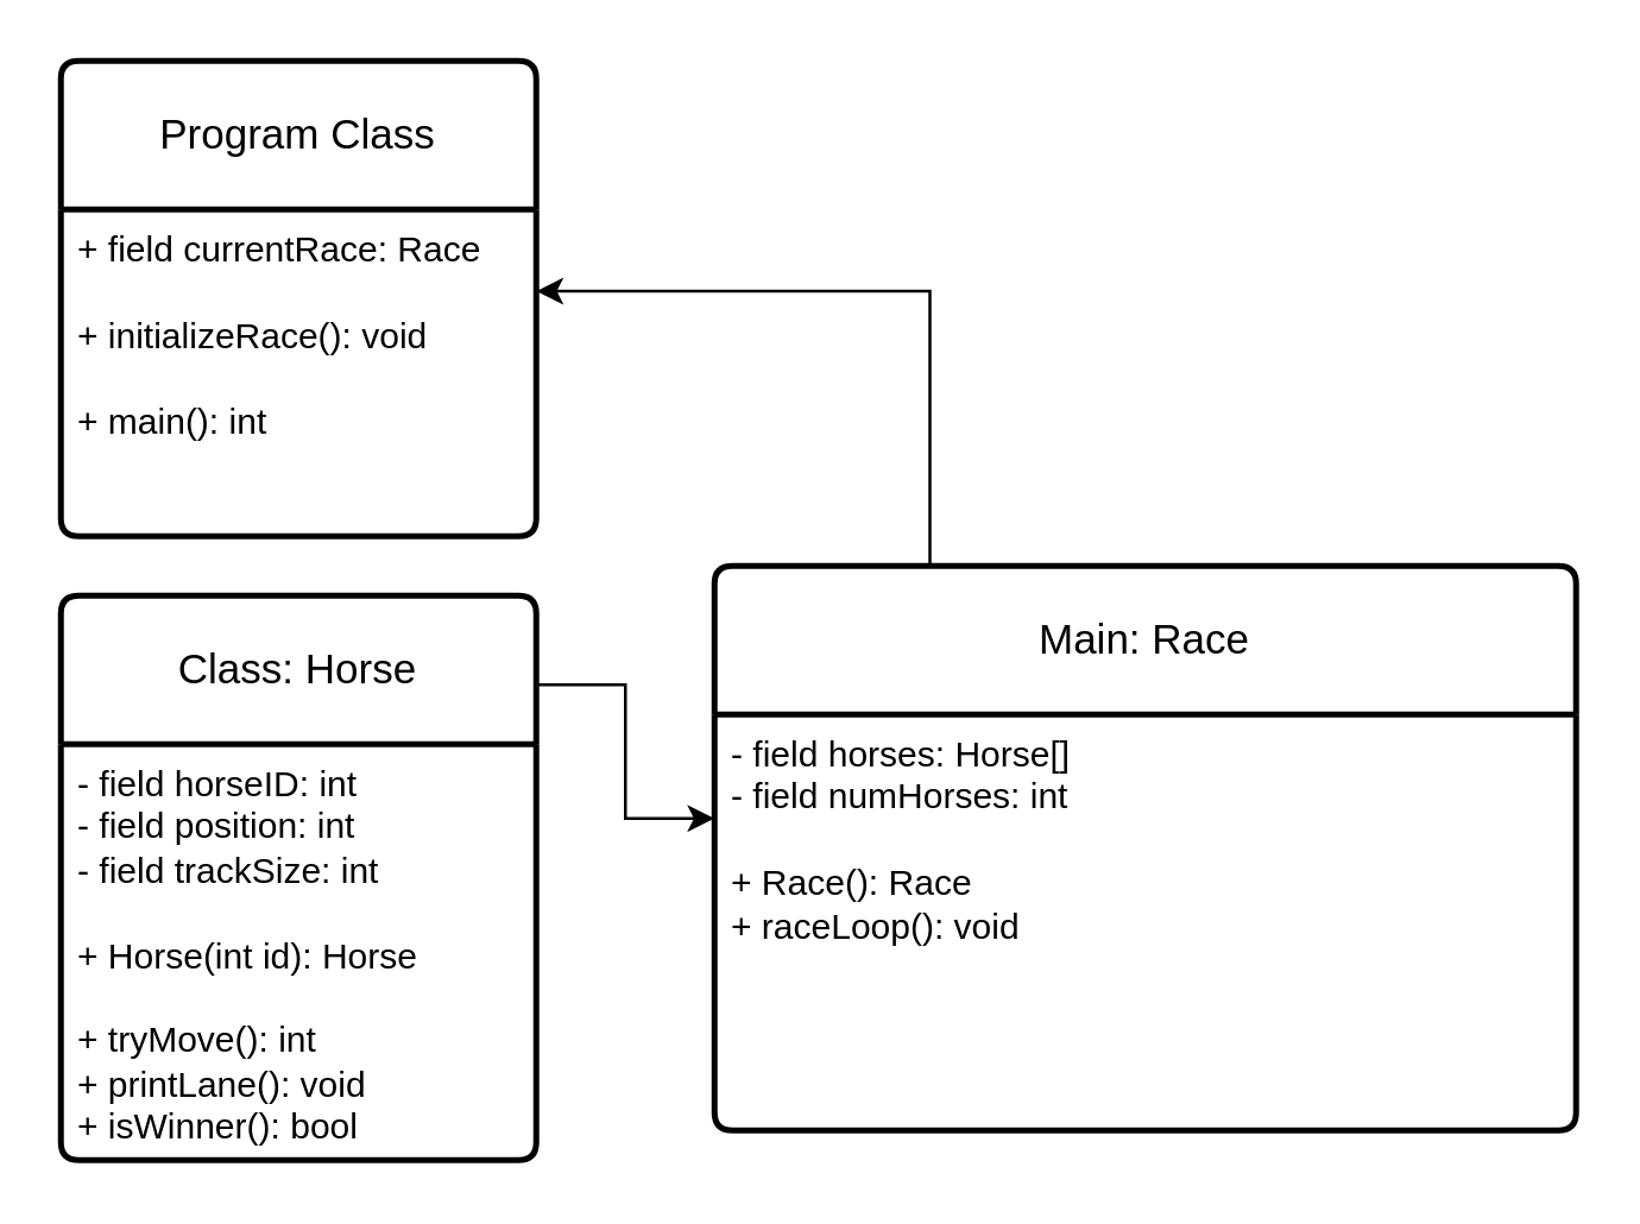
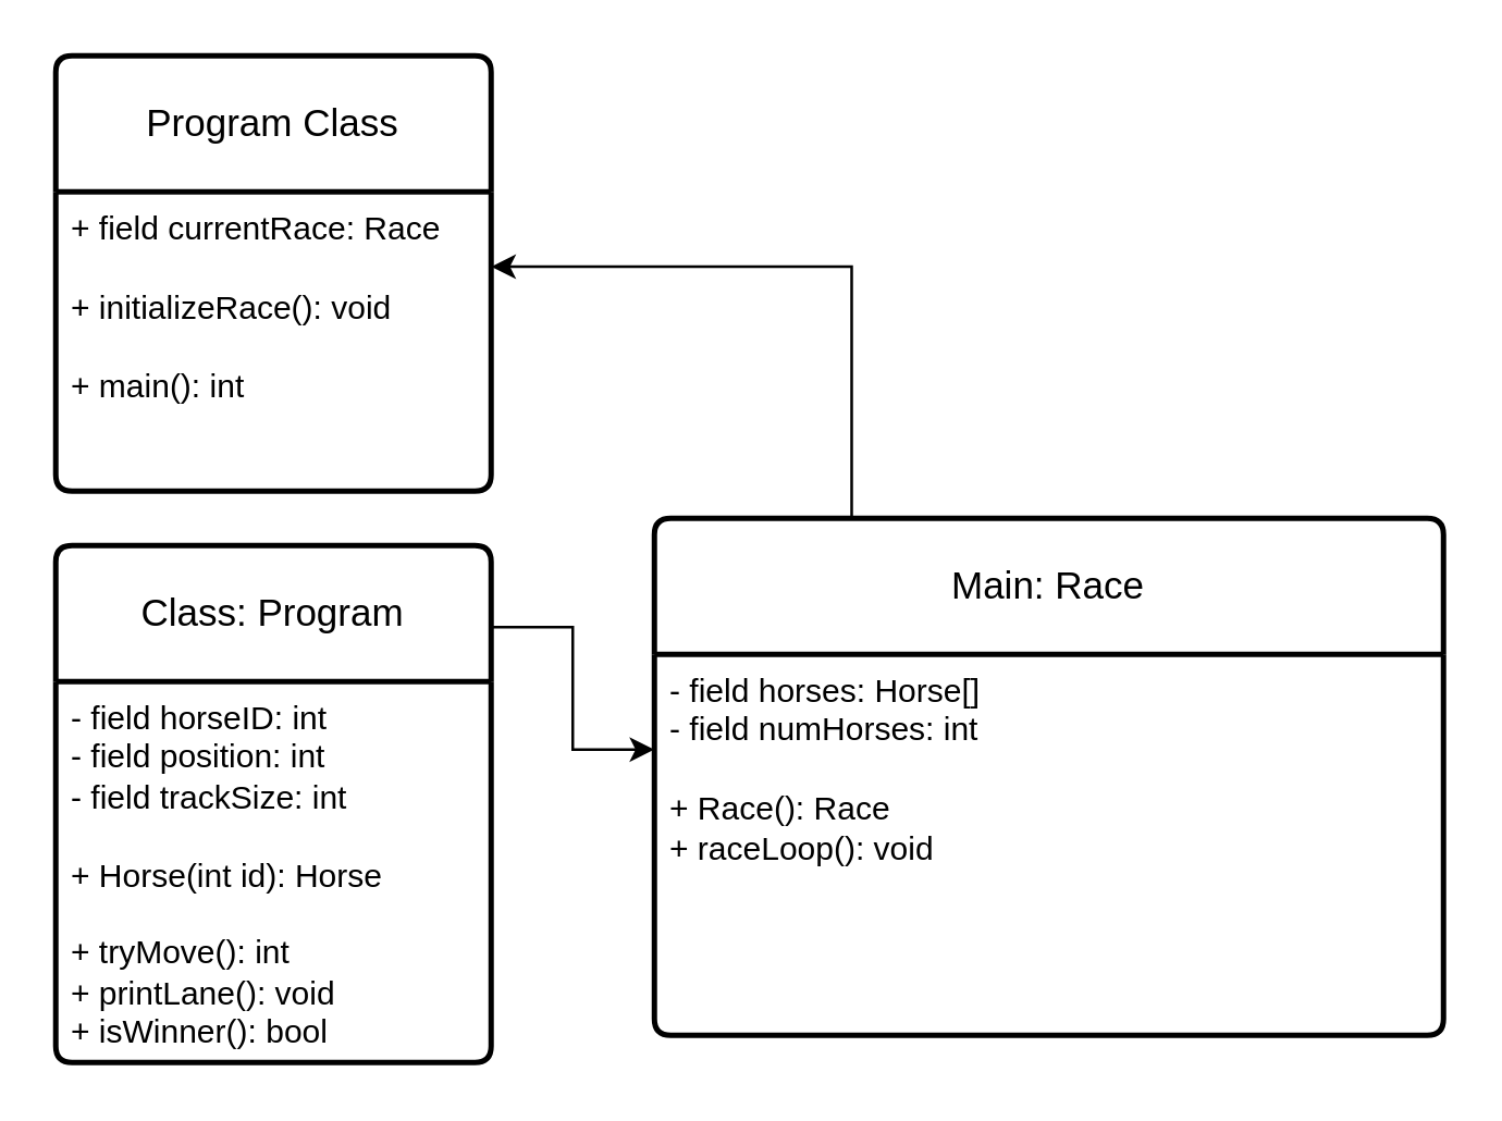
- <mxCell id="5" value="Class: Horse" style="swimlane;childLayout=stackLayout;horizontal=1;startSize=50;horizontalStack=0;rounded=1;fontSize=14;fontStyle=0;strokeWidth=2;resizeParent=0;resizeLast=1;shadow=0;dashed=0;align=center;arcSize=4;whiteSpace=wrap;html=1;" vertex="1" parent="1"><mxGeometry x="20" y="200" width="160" height="190" as="geometry" /></mxCell>
+ <mxCell id="5" value="Class: Program" style="swimlane;childLayout=stackLayout;horizontal=1;startSize=50;horizontalStack=0;rounded=1;fontSize=14;fontStyle=0;strokeWidth=2;resizeParent=0;resizeLast=1;shadow=0;dashed=0;align=center;arcSize=4;whiteSpace=wrap;html=1;" vertex="1" parent="1"><mxGeometry x="20" y="200" width="160" height="190" as="geometry" /></mxCell>
